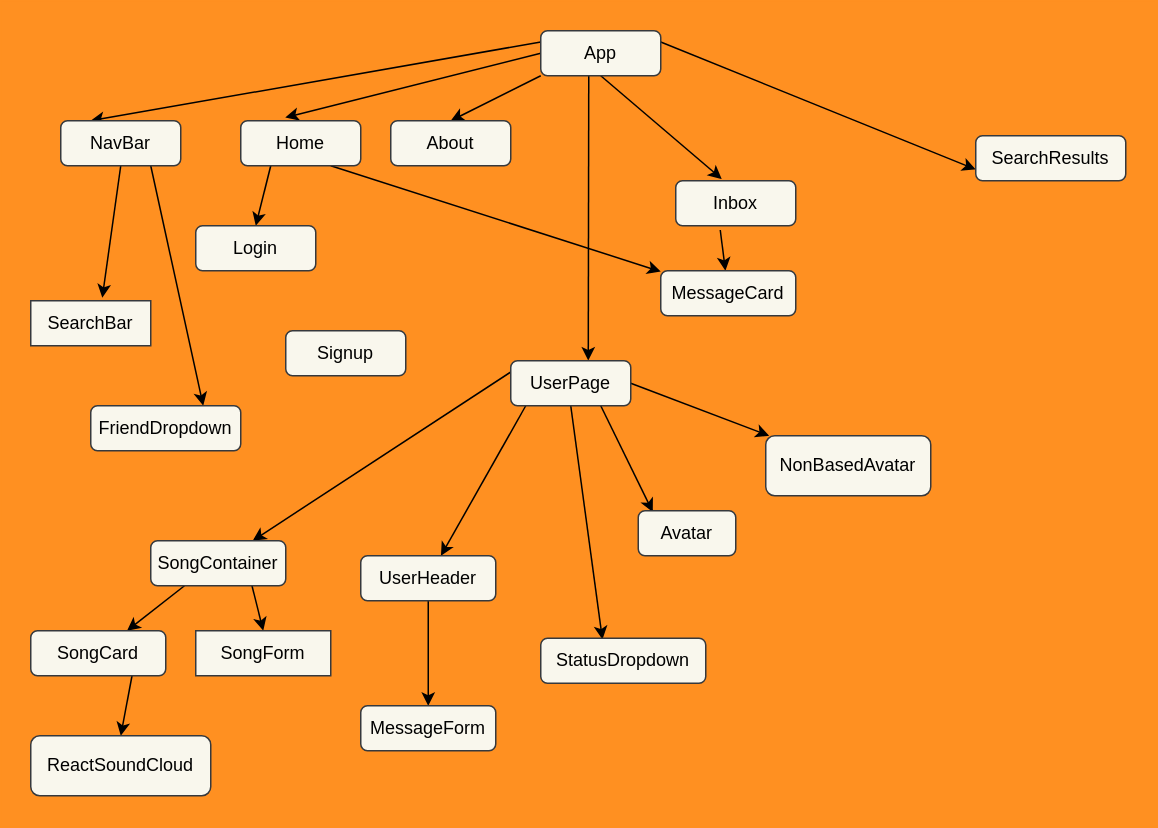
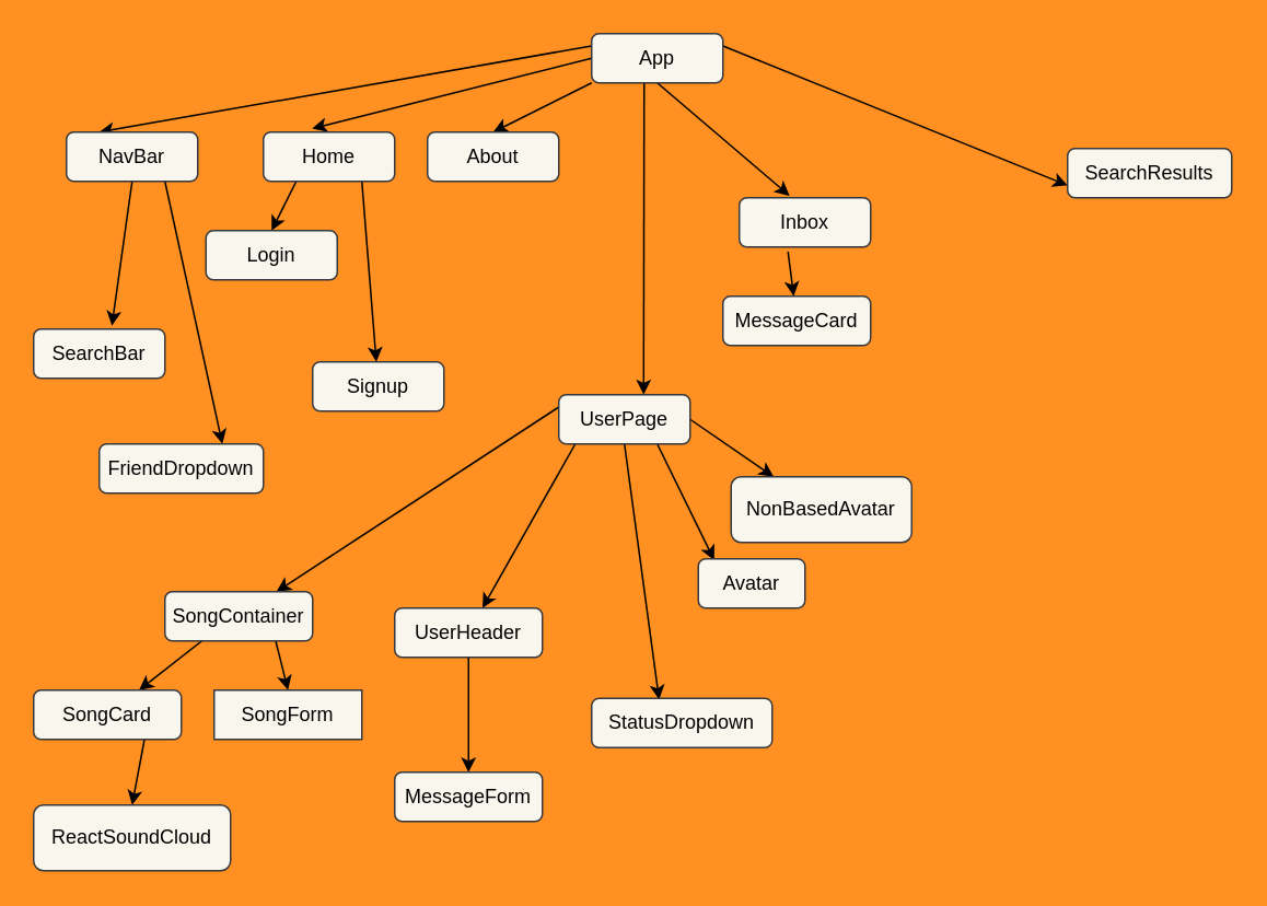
- <mxCell id="21" style="edgeStyle=none;html=1;exitX=0.75;exitY=1;exitDx=0;exitDy=0;fontColor=#000000;" parent="1" source="22" target="29" edge="1"><mxGeometry relative="1" as="geometry" /></mxCell>
+ <mxCell id="21" style="edgeStyle=none;html=1;exitX=0.75;exitY=1;exitDx=0;exitDy=0;fontColor=#000000;" parent="1" source="22" target="28" edge="1"><mxGeometry relative="1" as="geometry" /></mxCell>
- <mxCell id="27" value="Login" style="rounded=1;whiteSpace=wrap;html=1;fillColor=#f9f7ed;strokeColor=#36393d;fontColor=#000000;" parent="1" vertex="1"><mxGeometry x="130" y="150" width="80" height="30" as="geometry" /></mxCell>
+ <mxCell id="27" value="Login" style="rounded=1;whiteSpace=wrap;html=1;fillColor=#f9f7ed;strokeColor=#36393d;fontColor=#000000;" parent="1" vertex="1"><mxGeometry x="125" y="140" width="80" height="30" as="geometry" /></mxCell>
- <mxCell id="25" value="SearchBar" style="whiteSpace=wrap;html=1;fillColor=#f9f7ed;strokeColor=#36393d;fontColor=#000000;rounded=0;" parent="1" vertex="1"><mxGeometry x="20" y="200" width="80" height="30" as="geometry" /></mxCell>
+ <mxCell id="25" value="SearchBar" style="rounded=1;whiteSpace=wrap;html=1;fillColor=#f9f7ed;strokeColor=#36393d;fontColor=#000000;" parent="1" vertex="1"><mxGeometry x="20" y="200" width="80" height="30" as="geometry" /></mxCell>
- <mxCell id="42" value="NonBasedAvatar" style="rounded=1;whiteSpace=wrap;html=1;fillColor=#f9f7ed;strokeColor=#36393d;fontColor=#000000;" parent="1" vertex="1"><mxGeometry x="510" y="290" width="110" height="40" as="geometry" /></mxCell>
+ <mxCell id="42" value="NonBasedAvatar" style="rounded=1;whiteSpace=wrap;html=1;fillColor=#f9f7ed;strokeColor=#36393d;fontColor=#000000;" parent="1" vertex="1"><mxGeometry x="445" y="290" width="110" height="40" as="geometry" /></mxCell>
